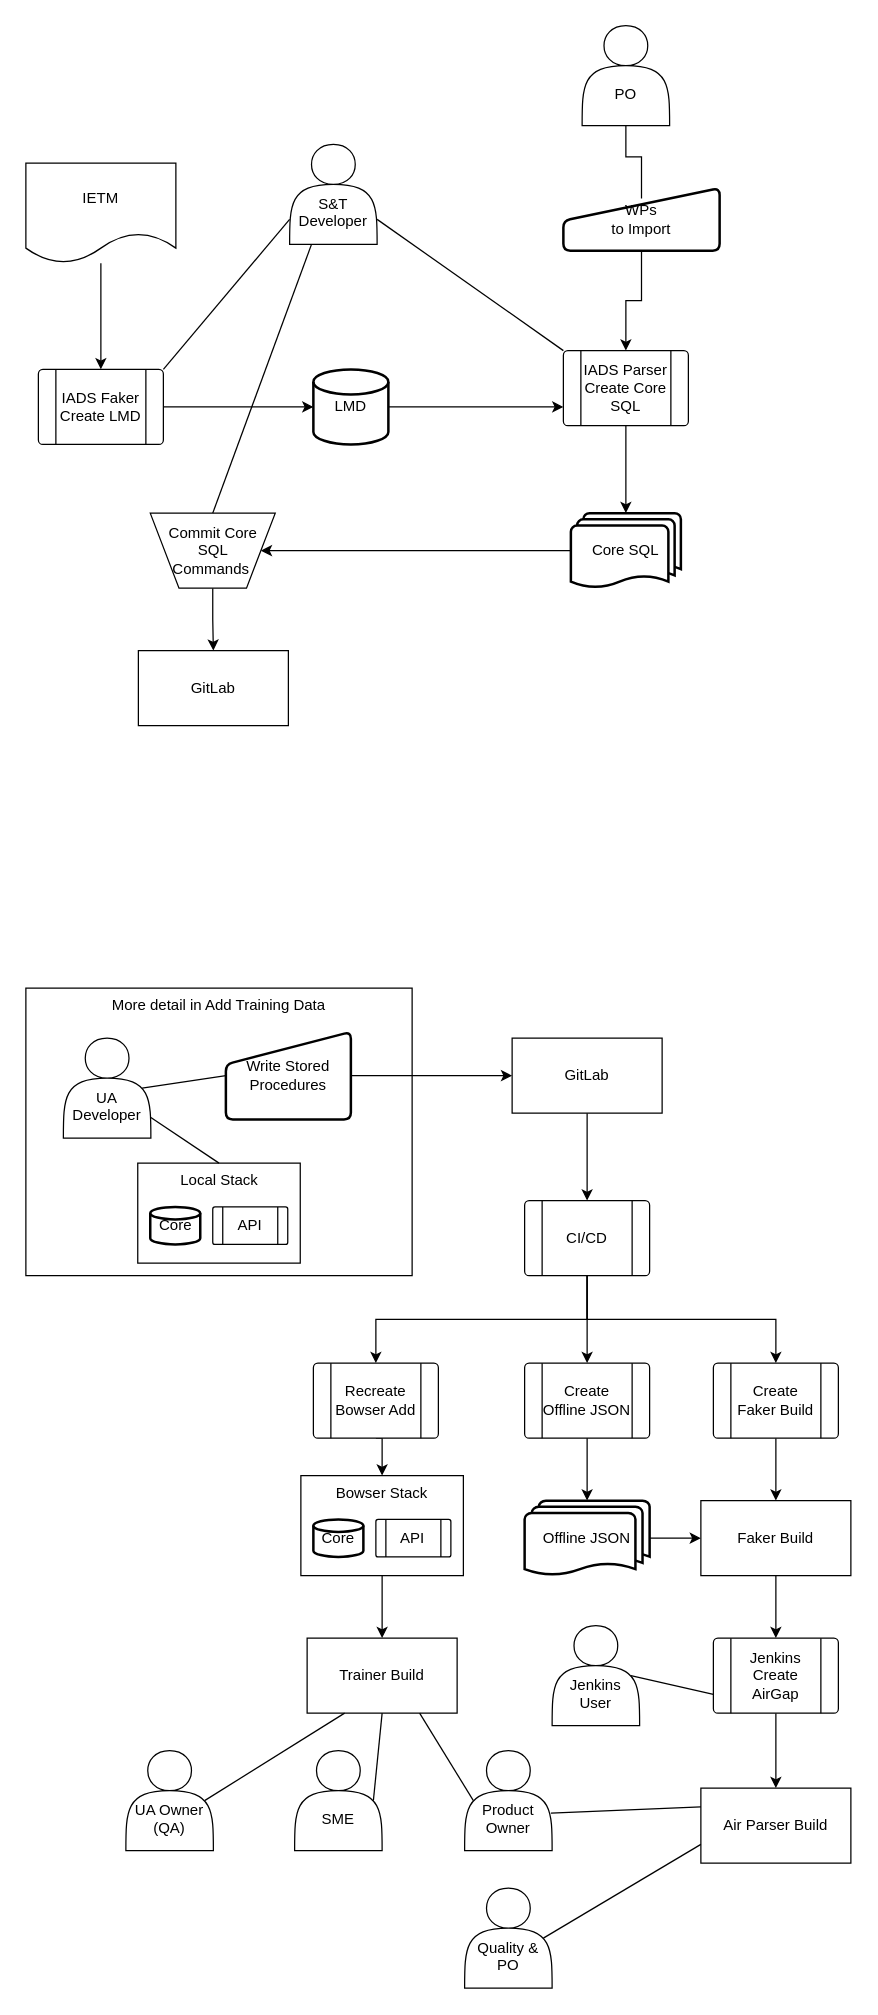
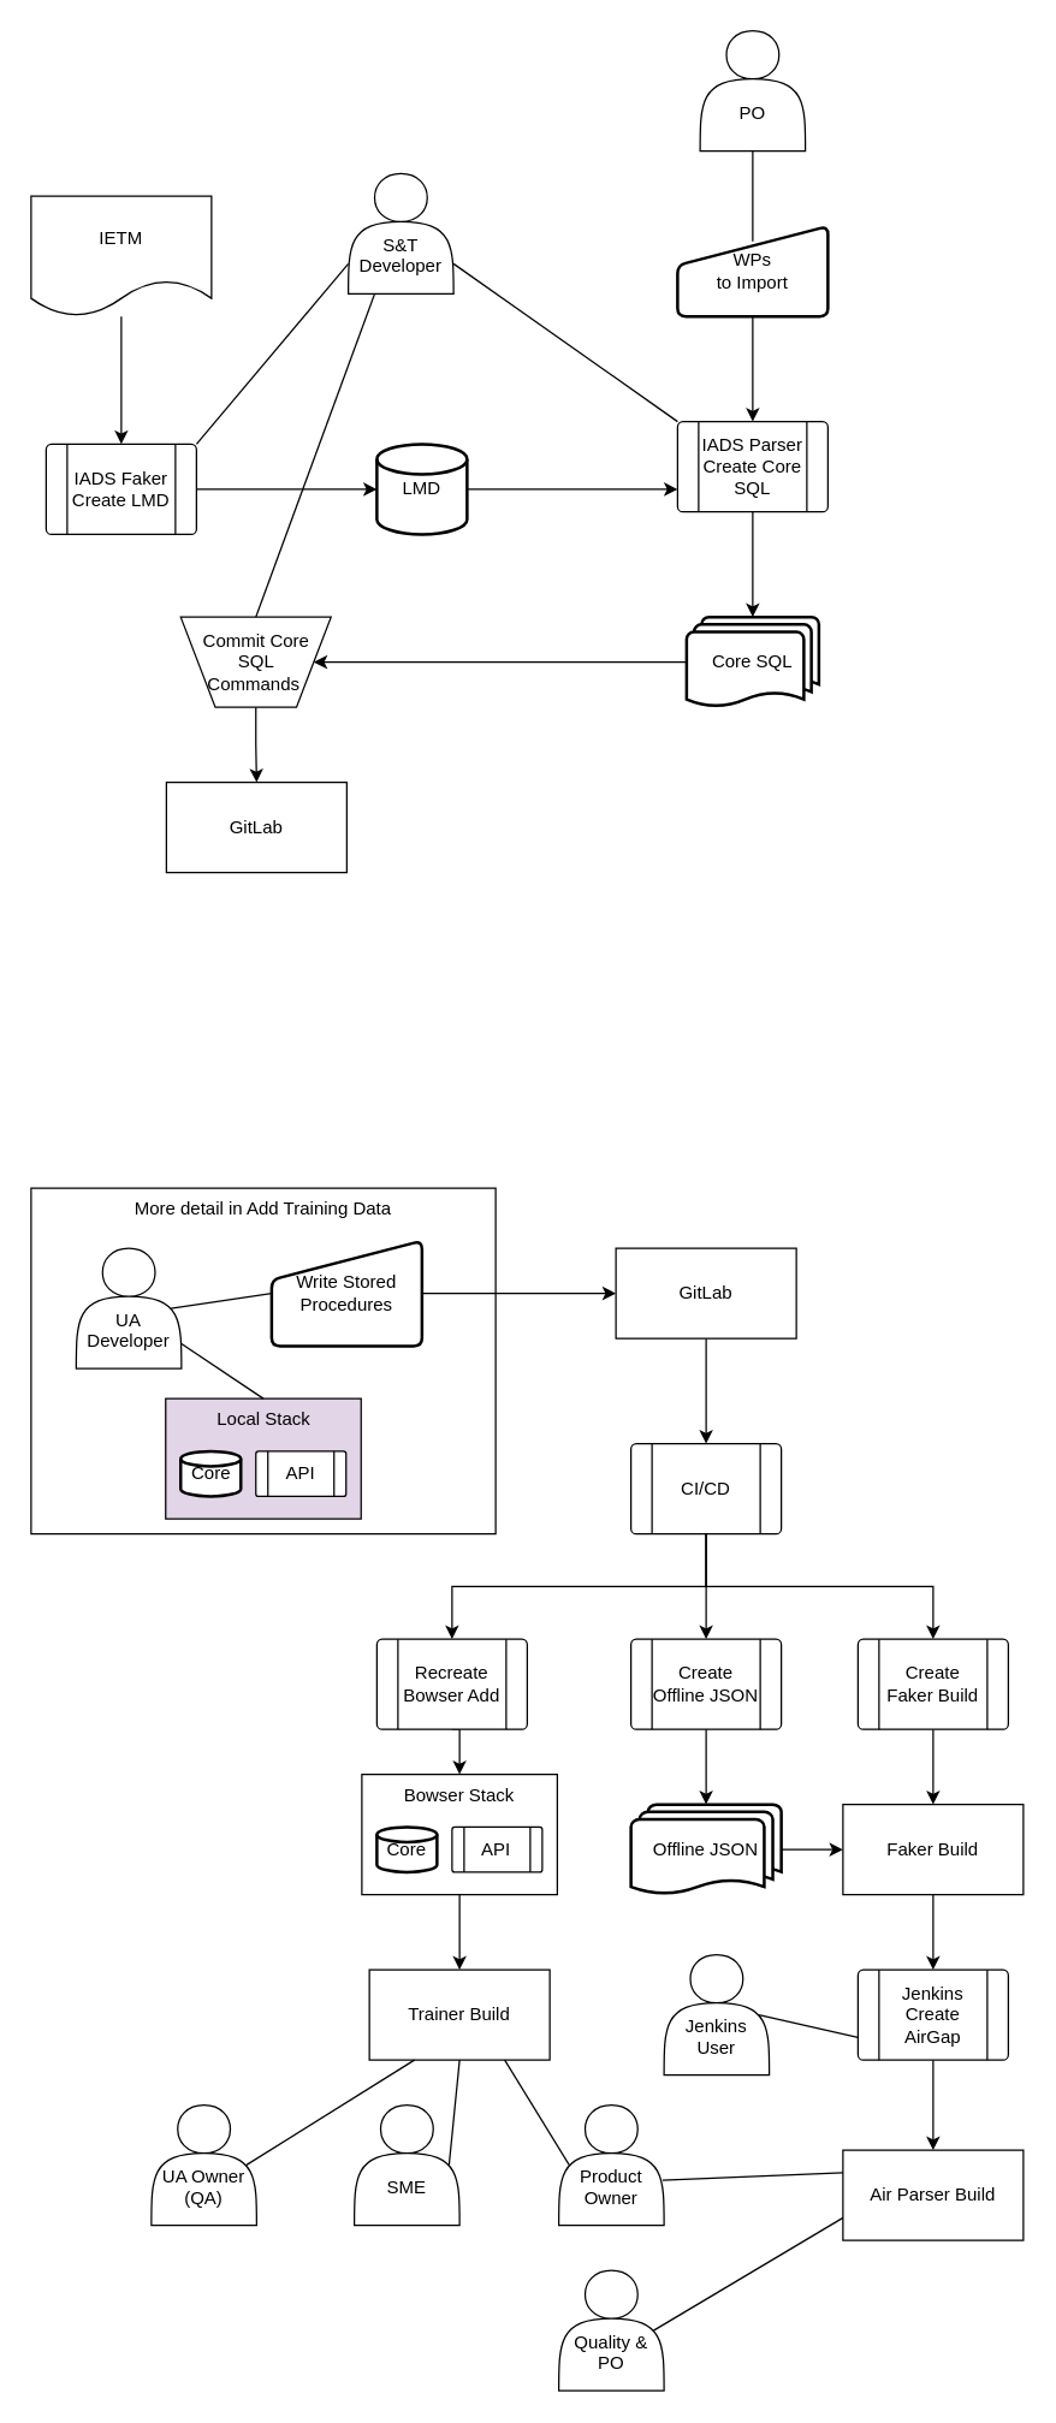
- <mxCell id="41" value="WPs&lt;br&gt;to Import" style="html=1;strokeWidth=2;shape=manualInput;whiteSpace=wrap;rounded=1;size=26;arcSize=11;" parent="1" vertex="1"><mxGeometry x="450" y="150" width="125" height="50" as="geometry" /></mxCell>
+ <mxCell id="41" value="WPs&lt;br&gt;to Import" style="html=1;strokeWidth=2;shape=manualInput;whiteSpace=wrap;rounded=1;size=26;arcSize=11;" parent="1" vertex="1"><mxGeometry x="450" y="150" width="100" height="60" as="geometry" /></mxCell>
- <mxCell id="59" value="Local Stack" style="rounded=0;whiteSpace=wrap;html=1;verticalAlign=top;" parent="1" vertex="1"><mxGeometry x="109.5" y="930" width="130" height="80" as="geometry" /></mxCell>
+ <mxCell id="59" value="Local Stack" style="rounded=0;whiteSpace=wrap;html=1;verticalAlign=top;fillColor=#e1d5e7;" parent="1" vertex="1"><mxGeometry x="109.5" y="930" width="130" height="80" as="geometry" /></mxCell>
